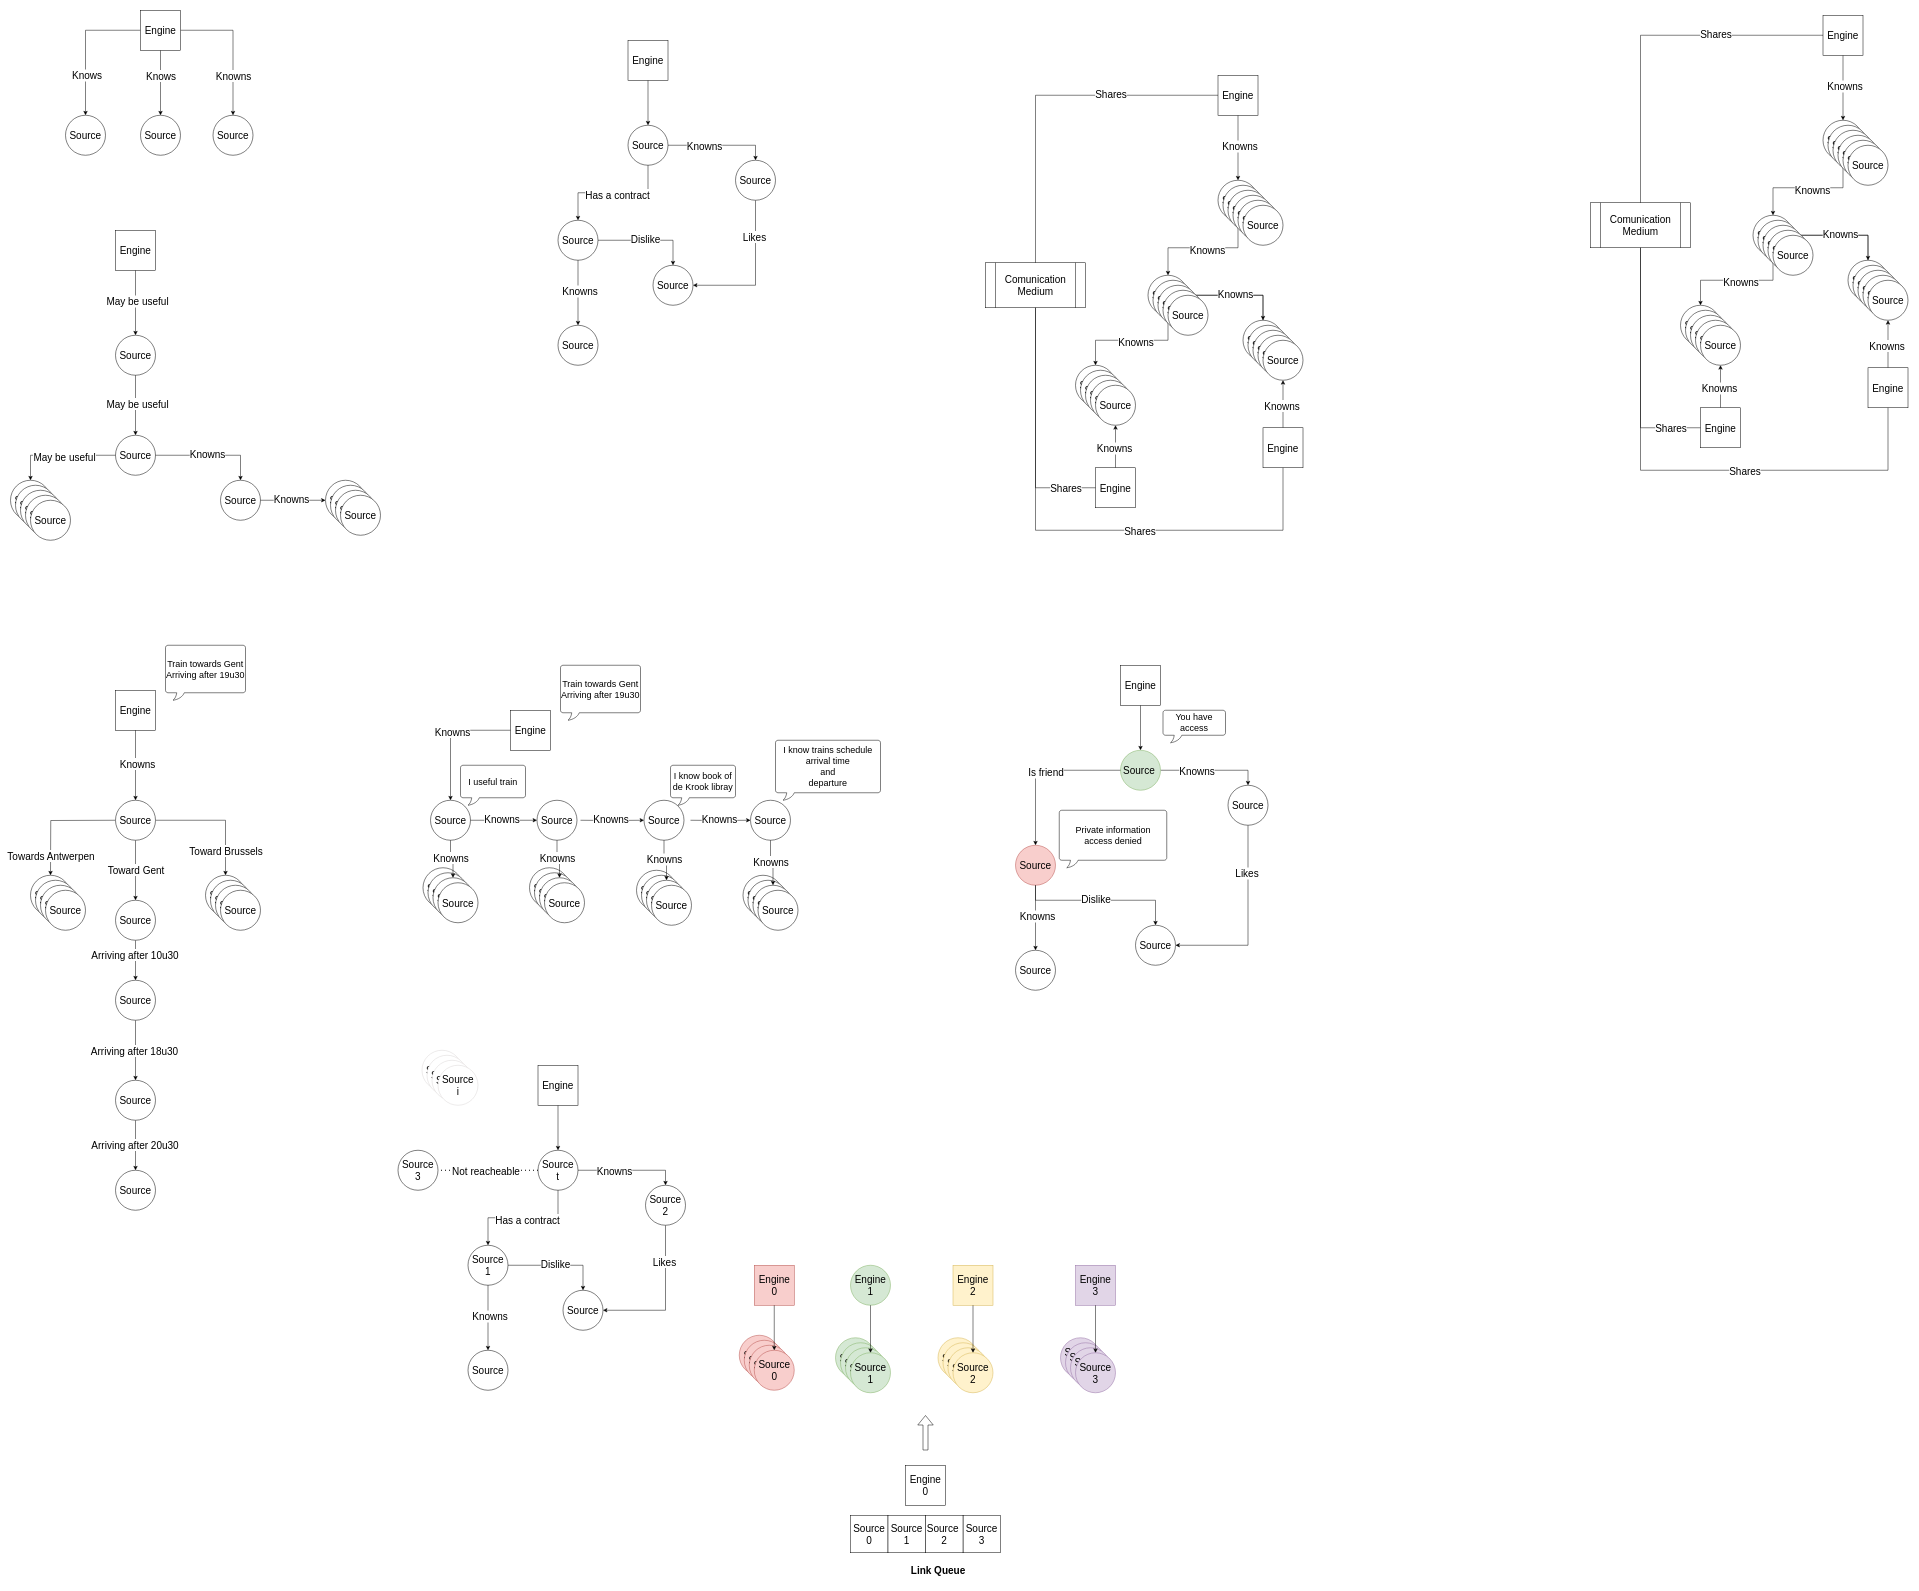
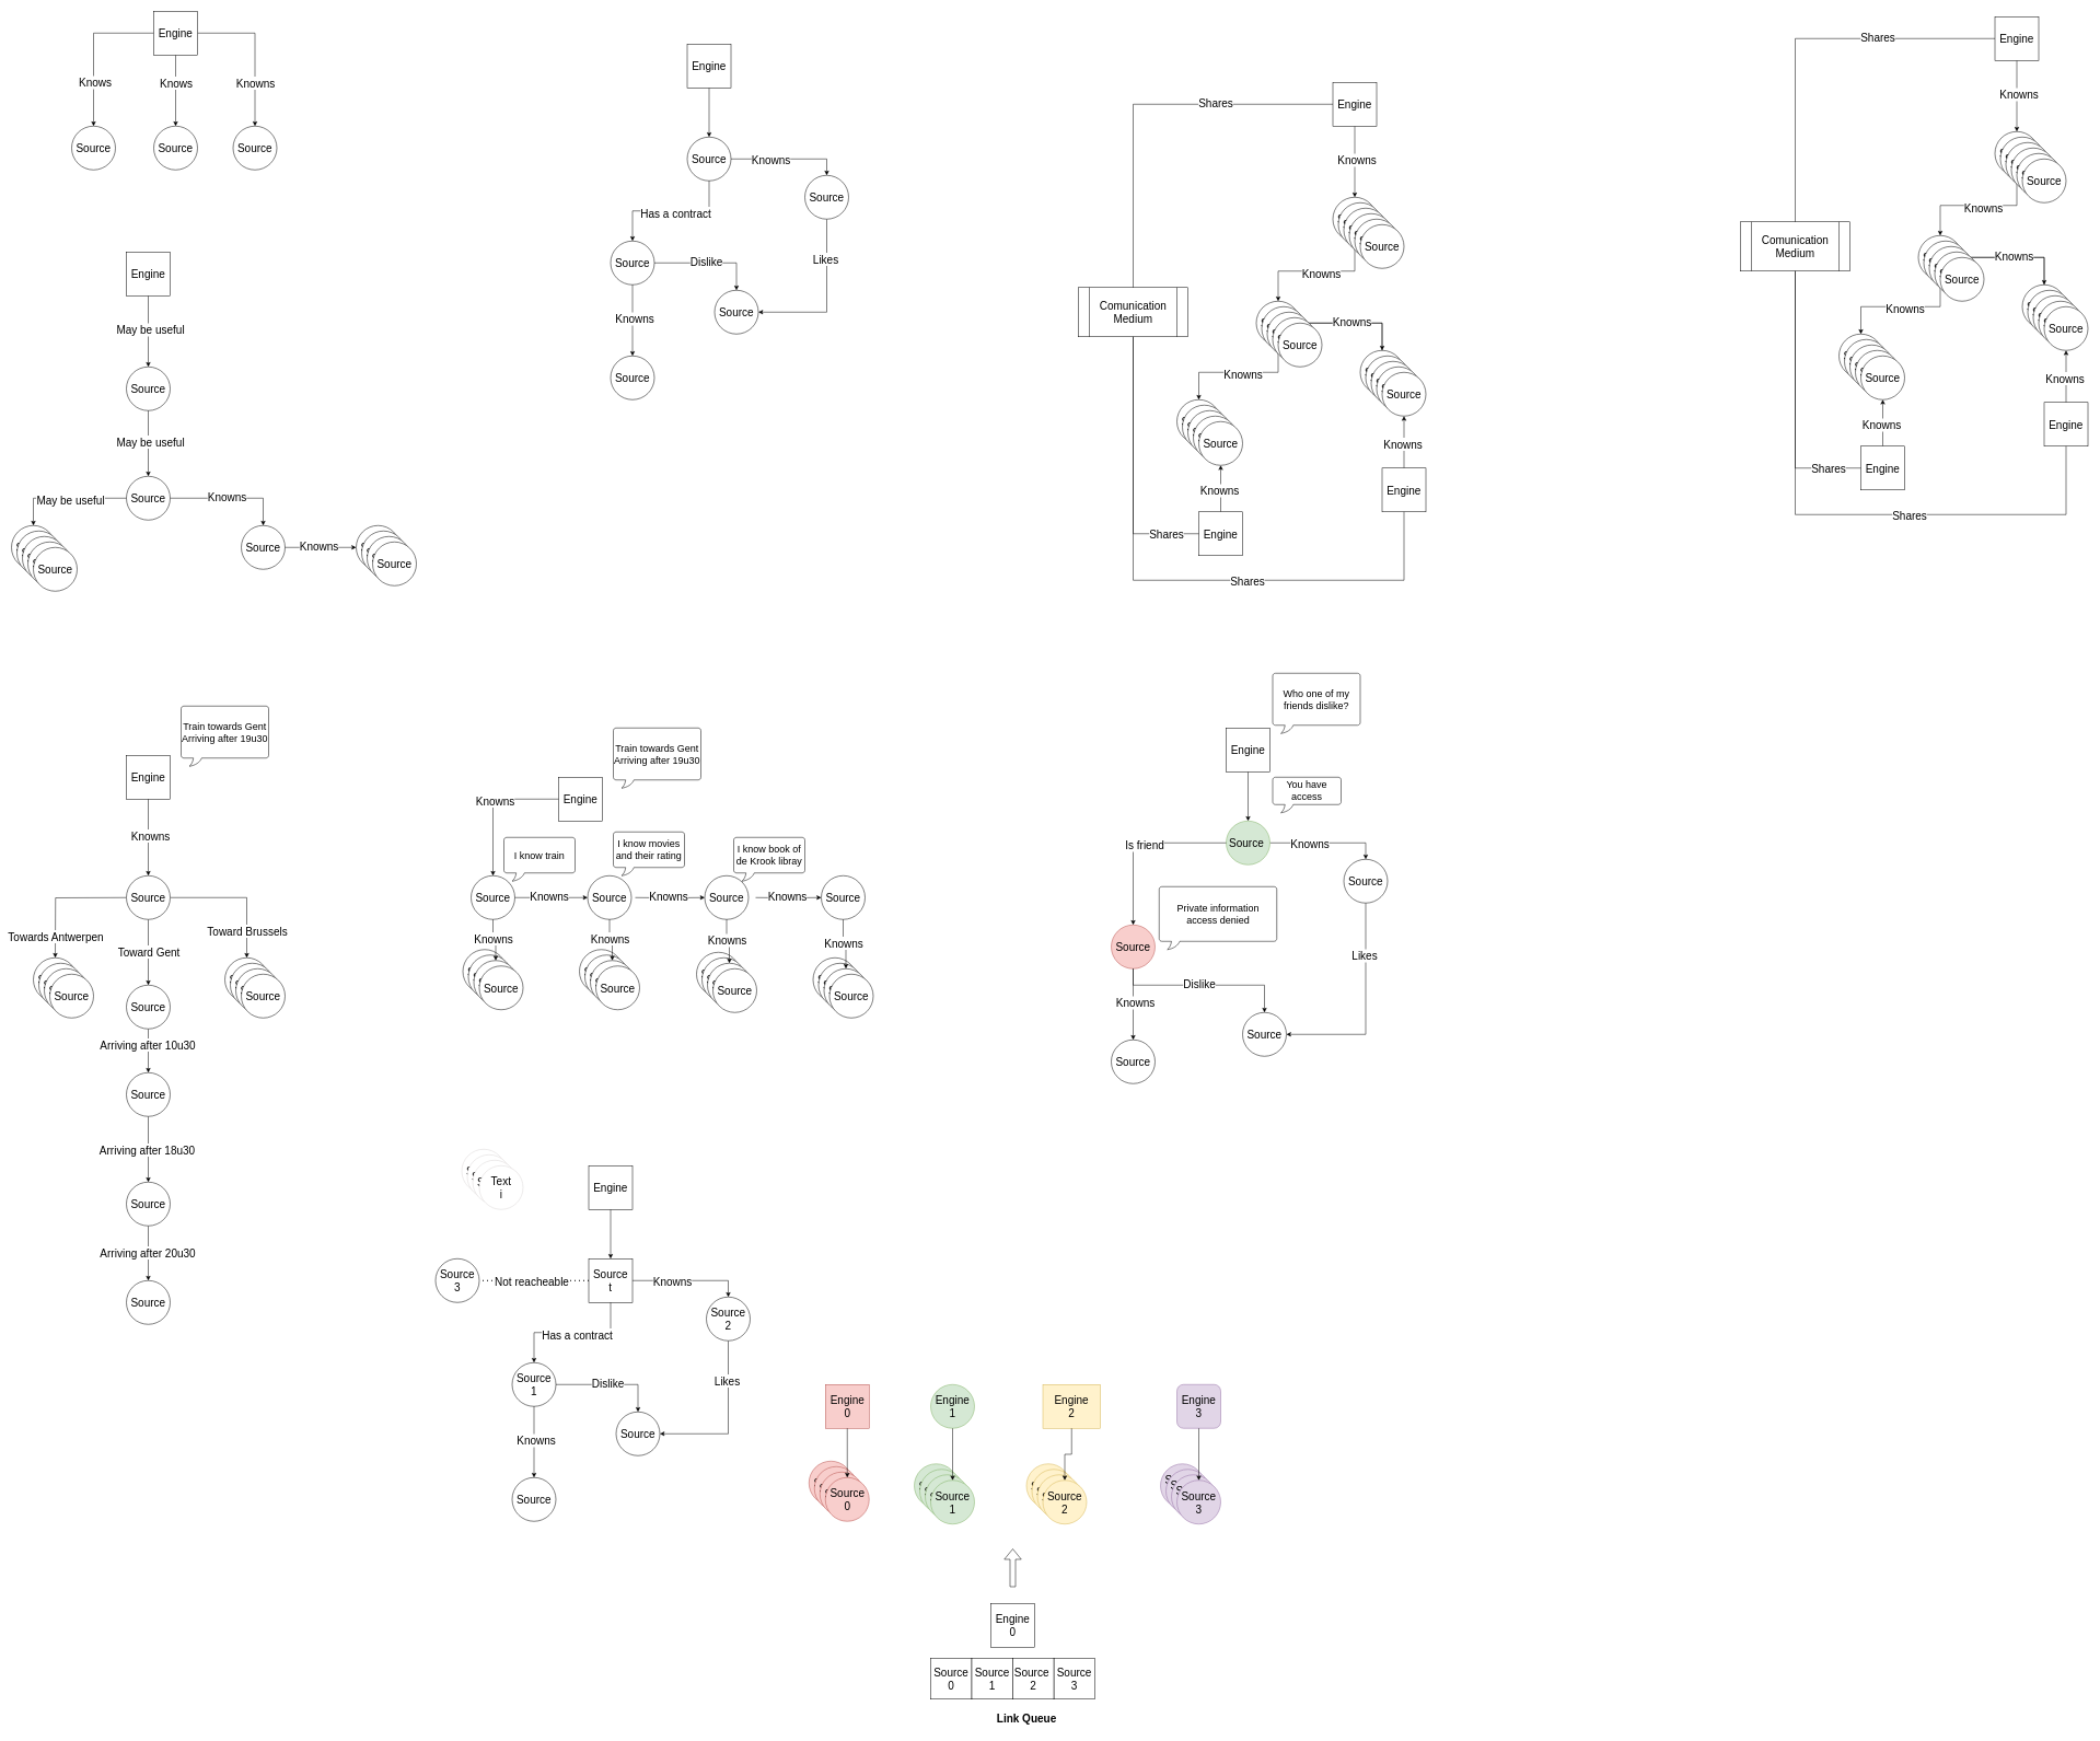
+ <mxCell id="210" value="&lt;font style=&quot;font-size: 18px;&quot;&gt;Who one of my friends dislike?&lt;br&gt;&lt;/font&gt;" style="whiteSpace=wrap;html=1;shape=mxgraph.basic.roundRectCallout;dx=30;dy=15;size=5;boundedLbl=1;" parent="1" vertex="1"><mxGeometry x="2325" y="1230" width="160" height="110" as="geometry" /></mxCell>
- <mxCell id="112" value="&lt;font style=&quot;font-size: 18px;&quot;&gt;I know trains schedule&lt;br&gt;arrival time&lt;br&gt;and&lt;br&gt;departure&lt;br&gt;&lt;/font&gt;" style="whiteSpace=wrap;html=1;shape=mxgraph.basic.roundRectCallout;dx=30;dy=15;size=5;boundedLbl=1;" parent="1" vertex="1"><mxGeometry x="1550" y="1480" width="210" height="120" as="geometry" /></mxCell>
+ <mxCell id="110" value="&lt;font style=&quot;font-size: 18px;&quot;&gt;I know movies&lt;br&gt;and their rating&lt;br&gt;&lt;/font&gt;" style="whiteSpace=wrap;html=1;shape=mxgraph.basic.roundRectCallout;dx=30;dy=15;size=5;boundedLbl=1;" parent="1" vertex="1"><mxGeometry x="1120" y="1520" width="130" height="80" as="geometry" /></mxCell>
- <mxCell id="109" value="&lt;font style=&quot;font-size: 18px;&quot;&gt;I useful train&lt;br&gt;&lt;/font&gt;" style="whiteSpace=wrap;html=1;shape=mxgraph.basic.roundRectCallout;dx=30;dy=15;size=5;boundedLbl=1;" parent="1" vertex="1"><mxGeometry x="920" y="1530" width="130" height="80" as="geometry" /></mxCell>
+ <mxCell id="109" value="&lt;font style=&quot;font-size: 18px;&quot;&gt;I know train&lt;br&gt;&lt;/font&gt;" style="whiteSpace=wrap;html=1;shape=mxgraph.basic.roundRectCallout;dx=30;dy=15;size=5;boundedLbl=1;" parent="1" vertex="1"><mxGeometry x="920" y="1530" width="130" height="80" as="geometry" /></mxCell>
- <mxCell id="236" value="&lt;font style=&quot;font-size: 20px;&quot;&gt;Source &lt;br&gt;i&lt;/font&gt;" style="ellipse;whiteSpace=wrap;html=1;aspect=fixed;strokeColor=#dbd6d6;" parent="1" vertex="1"><mxGeometry x="875" y="2130" width="80" height="80" as="geometry" /></mxCell>
+ <mxCell id="236" value="&lt;font style=&quot;font-size: 20px;&quot;&gt;Text &lt;br&gt;i&lt;/font&gt;" style="ellipse;whiteSpace=wrap;html=1;aspect=fixed;strokeColor=#dbd6d6;" parent="1" vertex="1"><mxGeometry x="875" y="2130" width="80" height="80" as="geometry" /></mxCell>
- <mxCell id="217" value="&lt;font style=&quot;font-size: 20px;&quot;&gt;Source &lt;br&gt;t&lt;/font&gt;" style="ellipse;whiteSpace=wrap;html=1;aspect=fixed;" parent="1" vertex="1"><mxGeometry x="1075" y="2300" width="80" height="80" as="geometry" /></mxCell>
+ <mxCell id="217" value="&lt;font style=&quot;font-size: 20px;&quot;&gt;Source &lt;br&gt;t&lt;/font&gt;" style="whiteSpace=wrap;html=1;aspect=fixed;rounded=0;" parent="1" vertex="1"><mxGeometry x="1075" y="2300" width="80" height="80" as="geometry" /></mxCell>
- <mxCell id="249" value="&lt;font style=&quot;font-size: 20px;&quot;&gt;Engine&lt;br&gt;2&lt;br&gt;&lt;/font&gt;" style="whiteSpace=wrap;html=1;aspect=fixed;fillColor=#fff2cc;strokeColor=#d6b656;" parent="1" vertex="1"><mxGeometry x="1905" y="2530" width="80" height="80" as="geometry" /></mxCell>
+ <mxCell id="249" value="&lt;font style=&quot;font-size: 20px;&quot;&gt;Engine&lt;br&gt;2&lt;br&gt;&lt;/font&gt;" style="whiteSpace=wrap;html=1;aspect=fixed;fillColor=#fff2cc;strokeColor=#d6b656;" parent="1" vertex="1"><mxGeometry x="1905" y="2530" width="105" height="80" as="geometry" /></mxCell>
- <mxCell id="245" value="&lt;font style=&quot;font-size: 20px;&quot;&gt;Engine&lt;br&gt;3&lt;br&gt;&lt;/font&gt;" style="whiteSpace=wrap;html=1;aspect=fixed;fillColor=#e1d5e7;strokeColor=#9673a6;" parent="1" vertex="1"><mxGeometry x="2150" y="2530" width="80" height="80" as="geometry" /></mxCell>
+ <mxCell id="245" value="&lt;font style=&quot;font-size: 20px;&quot;&gt;Engine&lt;br&gt;3&lt;br&gt;&lt;/font&gt;" style="whiteSpace=wrap;html=1;aspect=fixed;fillColor=#e1d5e7;strokeColor=#9673a6;rounded=1;" parent="1" vertex="1"><mxGeometry x="2150" y="2530" width="80" height="80" as="geometry" /></mxCell>
